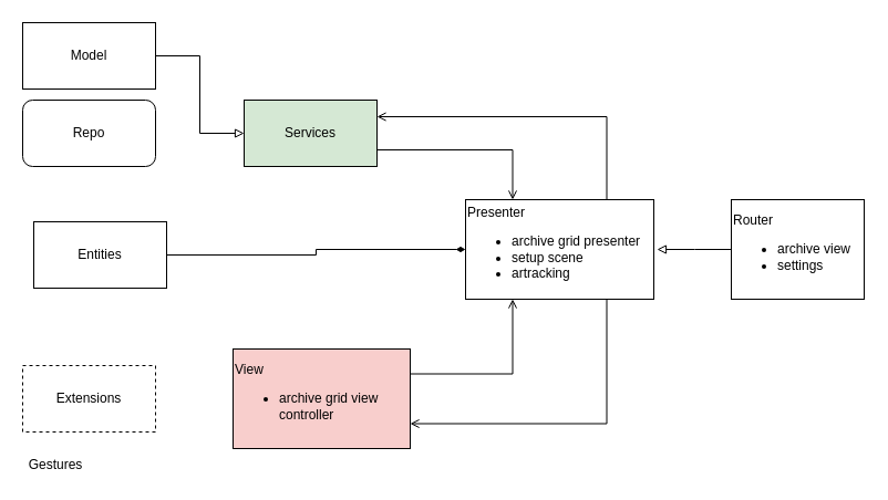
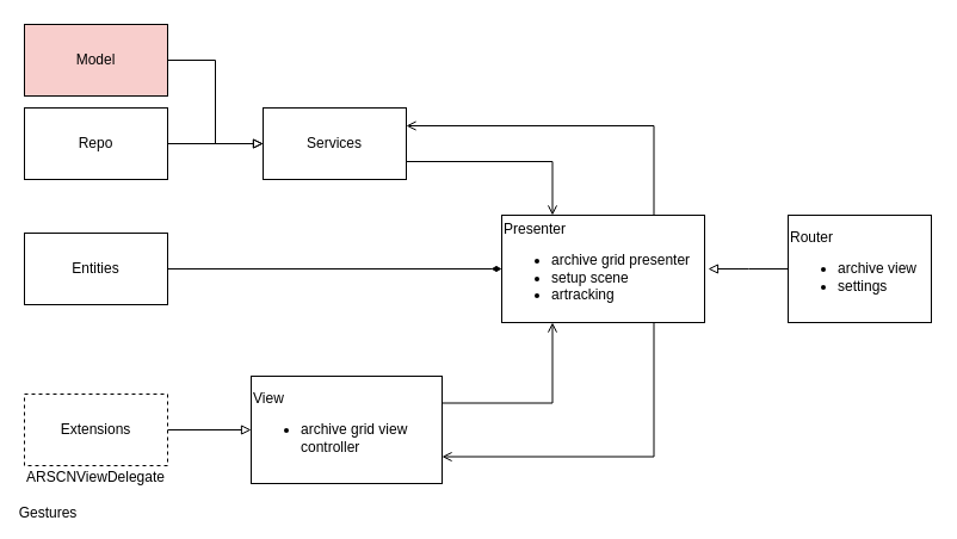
- <mxCell id="20" value="Model" style="rounded=0;whiteSpace=wrap;html=1;" vertex="1" parent="1"><mxGeometry x="20" y="20" width="120" height="60" as="geometry" /></mxCell>
+ <mxCell id="20" value="Model" style="rounded=0;whiteSpace=wrap;html=1;fillColor=#f8cecc;" vertex="1" parent="1"><mxGeometry x="20" y="20" width="120" height="60" as="geometry" /></mxCell>
- <mxCell id="18" value="Repo" style="whiteSpace=wrap;html=1;rounded=1;" vertex="1" parent="1"><mxGeometry x="20" y="90" width="120" height="60" as="geometry" /></mxCell>
+ <mxCell id="18" value="Repo" style="rounded=0;whiteSpace=wrap;html=1;" vertex="1" parent="1"><mxGeometry x="20" y="90" width="120" height="60" as="geometry" /></mxCell>
+ <mxCell id="17" style="edgeStyle=orthogonalEdgeStyle;rounded=0;orthogonalLoop=1;jettySize=auto;html=1;exitX=1;exitY=0.5;exitDx=0;exitDy=0;entryX=0;entryY=0.5;entryDx=0;entryDy=0;endArrow=block;endFill=0;" edge="1" parent="1" source="18" target="6"><mxGeometry relative="1" as="geometry" /></mxCell>
- <mxCell id="6" value="Services" style="rounded=0;whiteSpace=wrap;html=1;fillColor=#d5e8d4;" vertex="1" parent="1"><mxGeometry x="220" y="90" width="120" height="60" as="geometry" /></mxCell>
+ <mxCell id="6" value="Services" style="rounded=0;whiteSpace=wrap;html=1;" vertex="1" parent="1"><mxGeometry x="220" y="90" width="120" height="60" as="geometry" /></mxCell>
- <mxCell id="10" value="Entities" style="rounded=0;whiteSpace=wrap;html=1;" vertex="1" parent="1"><mxGeometry x="30" y="200" width="120" height="60" as="geometry" /></mxCell>
+ <mxCell id="10" value="Entities" style="rounded=0;whiteSpace=wrap;html=1;" vertex="1" parent="1"><mxGeometry x="20" y="195" width="120" height="60" as="geometry" /></mxCell>
+ <mxCell id="11" style="edgeStyle=orthogonalEdgeStyle;rounded=0;orthogonalLoop=1;jettySize=auto;html=1;exitX=1;exitY=0.5;exitDx=0;exitDy=0;entryX=0;entryY=0.5;entryDx=0;entryDy=0;endArrow=block;endFill=0;" edge="1" parent="1" source="12" target="14"><mxGeometry relative="1" as="geometry" /></mxCell>
- <mxCell id="14" value="View&lt;br&gt;&lt;ul&gt;&lt;li&gt;archive grid view controller&lt;/li&gt;&lt;/ul&gt;" style="rounded=0;whiteSpace=wrap;html=1;align=left;fillColor=#f8cecc;" vertex="1" parent="1"><mxGeometry x="210" y="315" width="160" height="90" as="geometry" /></mxCell>
+ <mxCell id="14" value="View&lt;br&gt;&lt;ul&gt;&lt;li&gt;archive grid view controller&lt;/li&gt;&lt;/ul&gt;" style="rounded=0;whiteSpace=wrap;html=1;align=left;" vertex="1" parent="1"><mxGeometry x="210" y="315" width="160" height="90" as="geometry" /></mxCell>
+ <mxCell id="16" value="ARSCNViewDelegate" style="text;html=1;strokeColor=none;fillColor=none;align=center;verticalAlign=middle;whiteSpace=wrap;rounded=0;" vertex="1" parent="1"><mxGeometry x="60" y="390" width="40" height="20" as="geometry" /></mxCell>
- <mxCell id="15" value="Gestures" style="text;html=1;strokeColor=none;fillColor=none;align=center;verticalAlign=middle;whiteSpace=wrap;rounded=0;" vertex="1" parent="1"><mxGeometry x="30" y="410" width="40" height="20" as="geometry" /></mxCell>
+ <mxCell id="15" value="Gestures" style="text;html=1;strokeColor=none;fillColor=none;align=center;verticalAlign=middle;whiteSpace=wrap;rounded=0;" vertex="1" parent="1"><mxGeometry x="20" y="420" width="40" height="20" as="geometry" /></mxCell>
